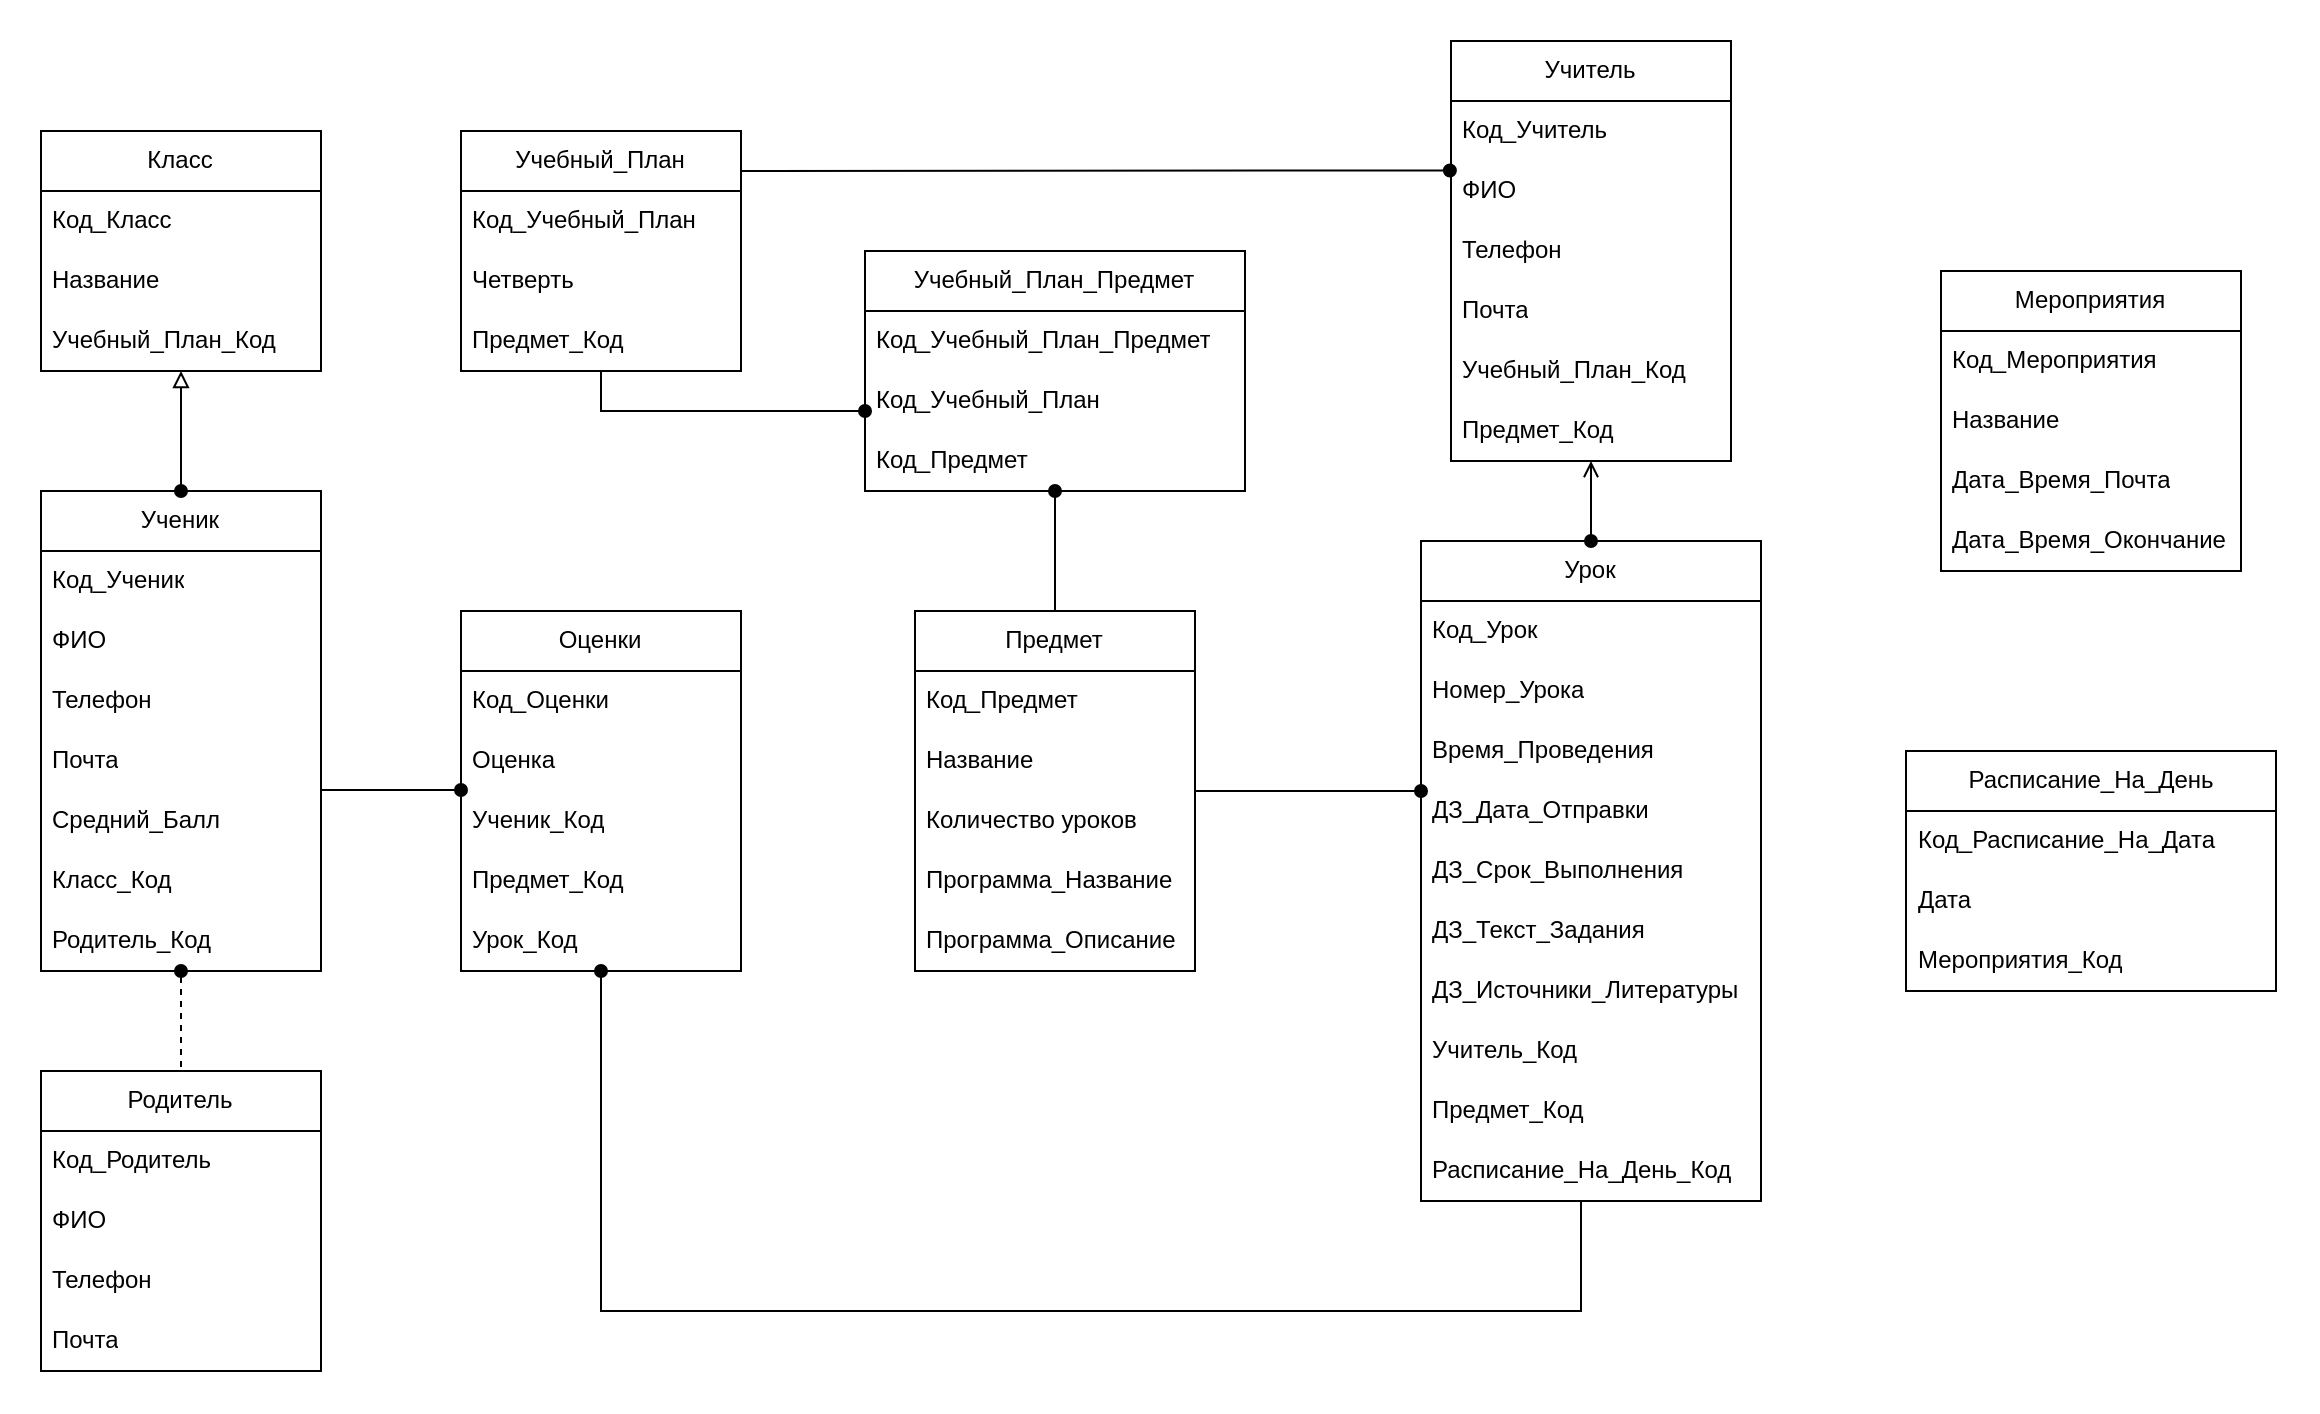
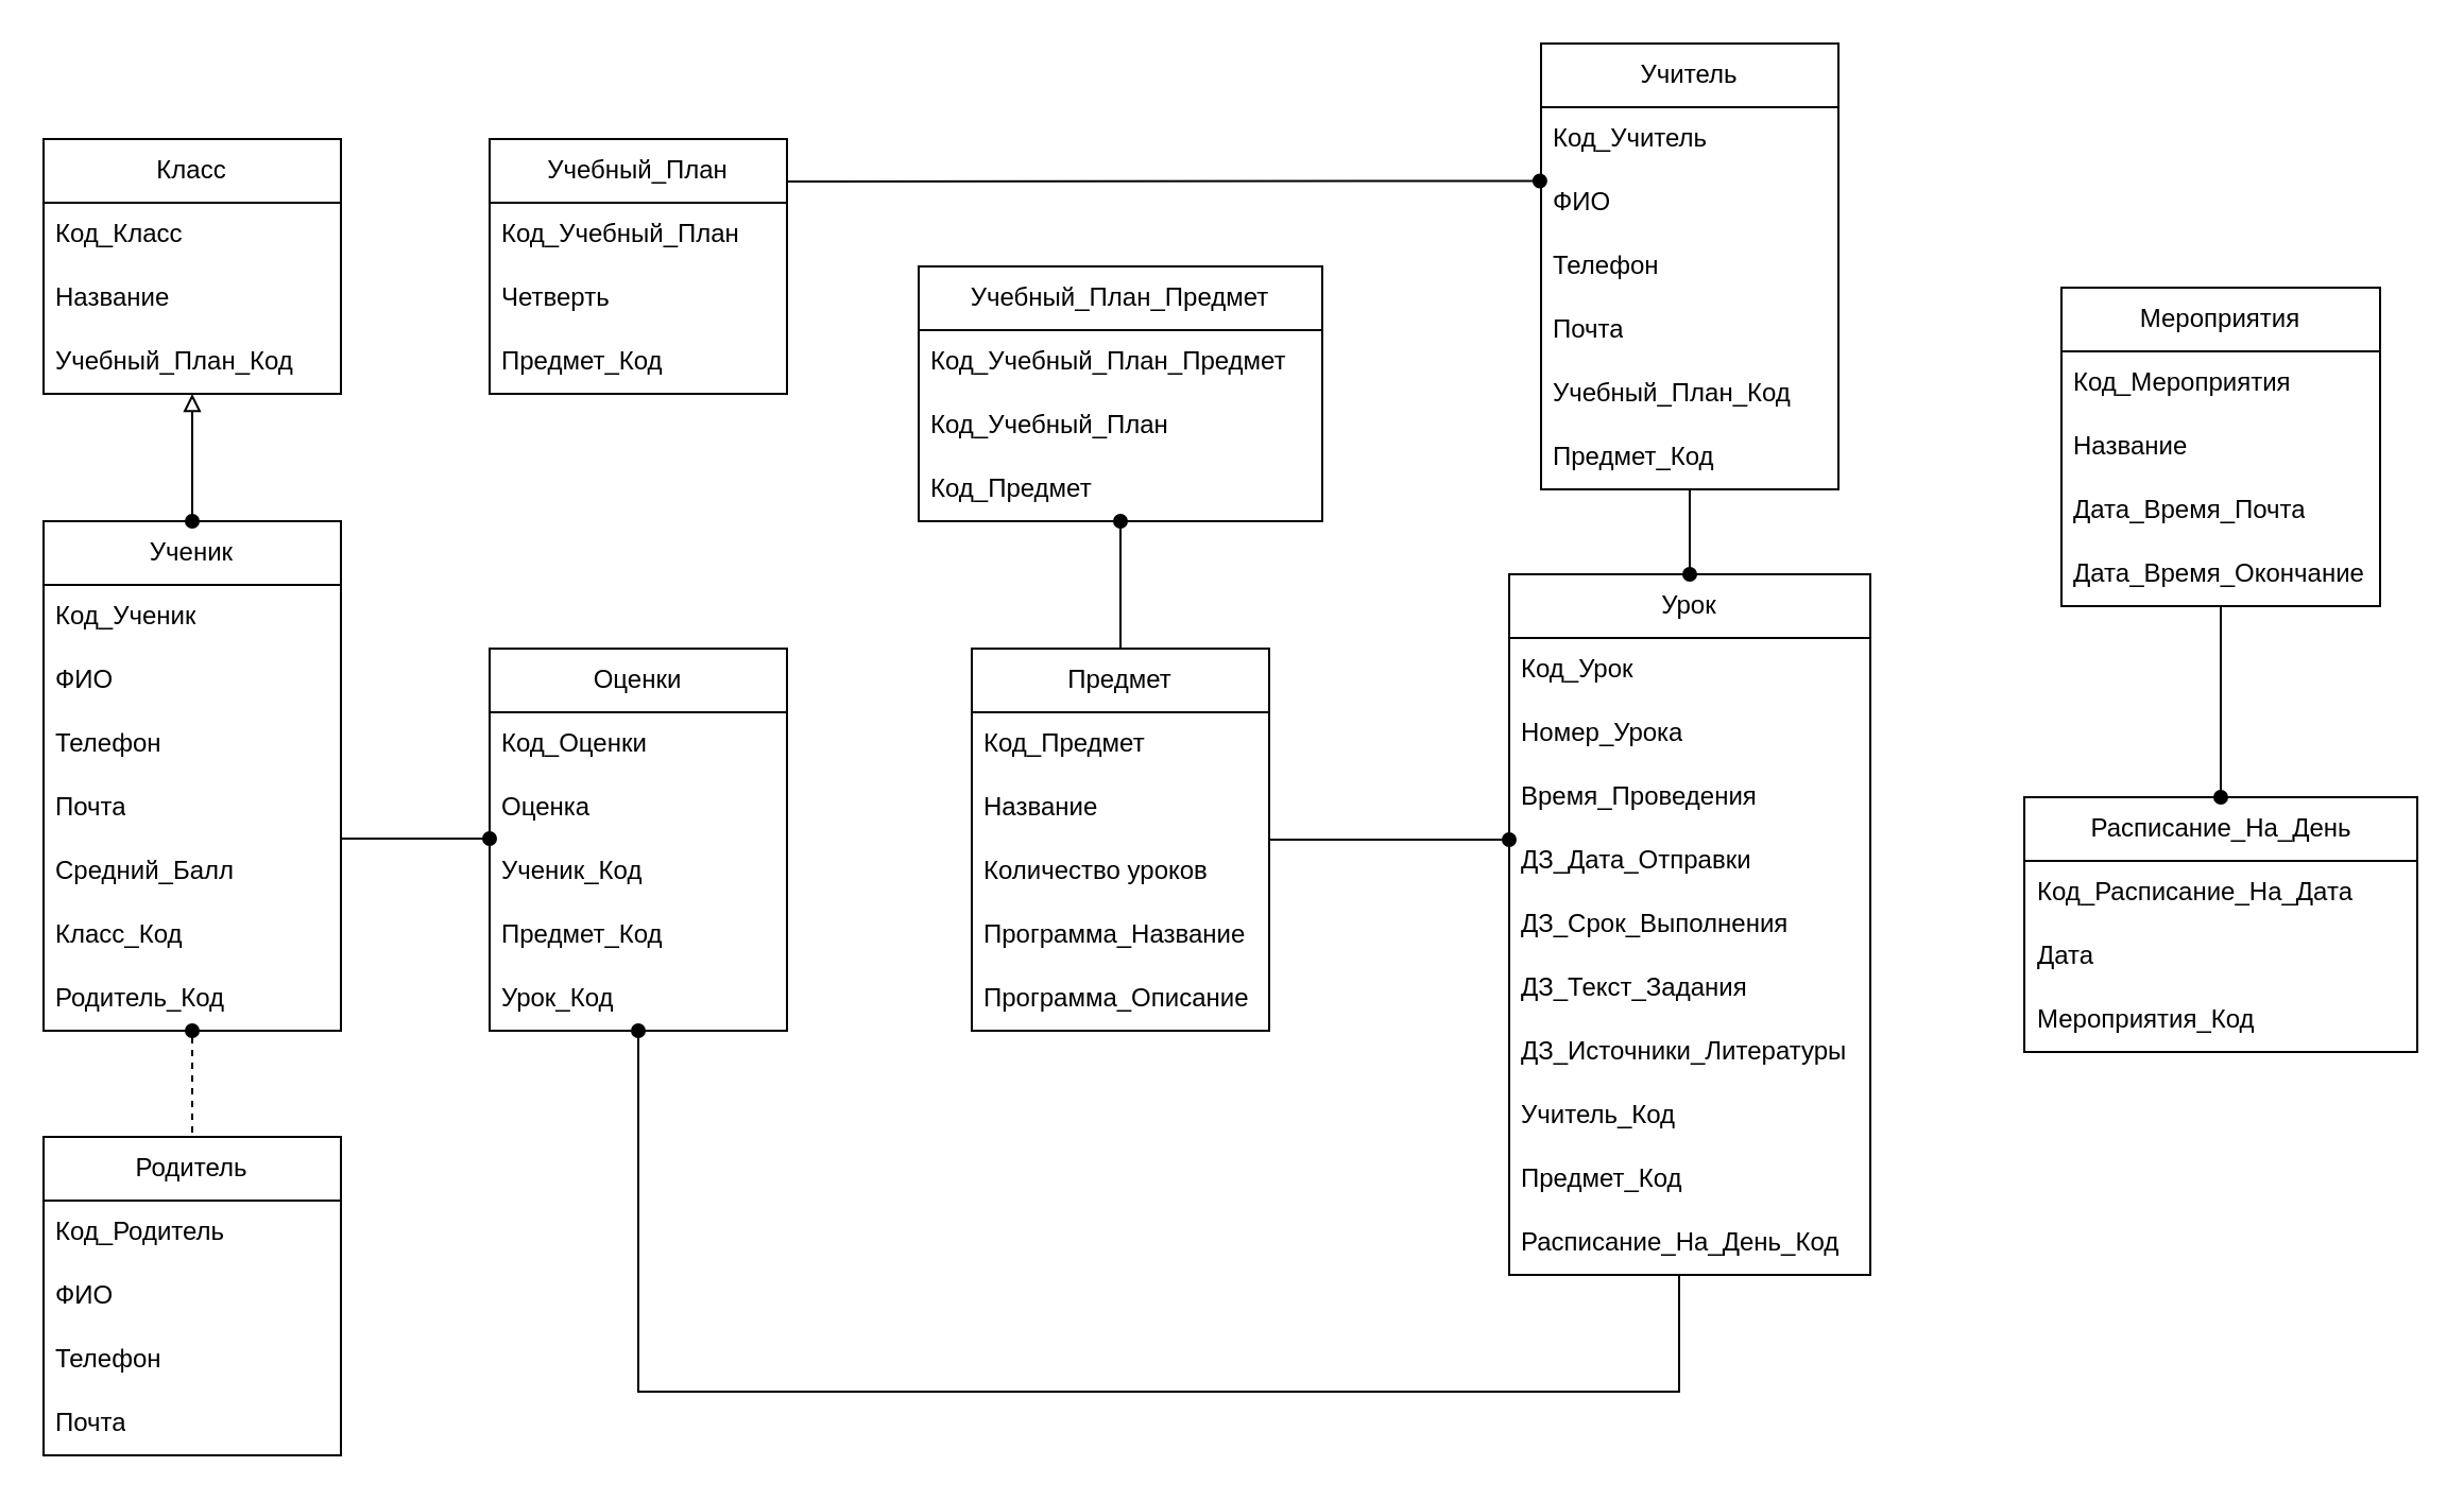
- <mxCell id="56" value="" style="endArrow=none;html=1;rounded=0;endFill=0;startArrow=oval;startFill=1;edgeStyle=orthogonalEdgeStyle;" parent="1" source="52" target="14" edge="1"><mxGeometry width="50" height="50" relative="1" as="geometry"><mxPoint x="300" y="215" as="sourcePoint" /><mxPoint x="390" y="215" as="targetPoint" /><Array as="points"><mxPoint x="300" y="205" /></Array></mxGeometry></mxCell>
- <mxCell id="49" value="" style="endArrow=open;html=1;rounded=0;endFill=0;startArrow=oval;startFill=1;" parent="1" source="38" target="31" edge="1"><mxGeometry width="50" height="50" relative="1" as="geometry"><mxPoint x="765" y="455" as="sourcePoint" /><mxPoint x="852" y="455" as="targetPoint" /></mxGeometry></mxCell>
+ <mxCell id="49" value="" style="endArrow=none;html=1;rounded=0;endFill=0;startArrow=oval;startFill=1;" parent="1" source="38" target="31" edge="1"><mxGeometry width="50" height="50" relative="1" as="geometry"><mxPoint x="765" y="455" as="sourcePoint" /><mxPoint x="852" y="455" as="targetPoint" /></mxGeometry></mxCell>
+ <mxCell id="74" value="" style="endArrow=none;html=1;rounded=0;endFill=0;startArrow=oval;startFill=1;" parent="1" source="70" target="65" edge="1"><mxGeometry width="50" height="50" relative="1" as="geometry"><mxPoint x="1180" y="335" as="sourcePoint" /><mxPoint x="1215" y="270" as="targetPoint" /></mxGeometry></mxCell>
